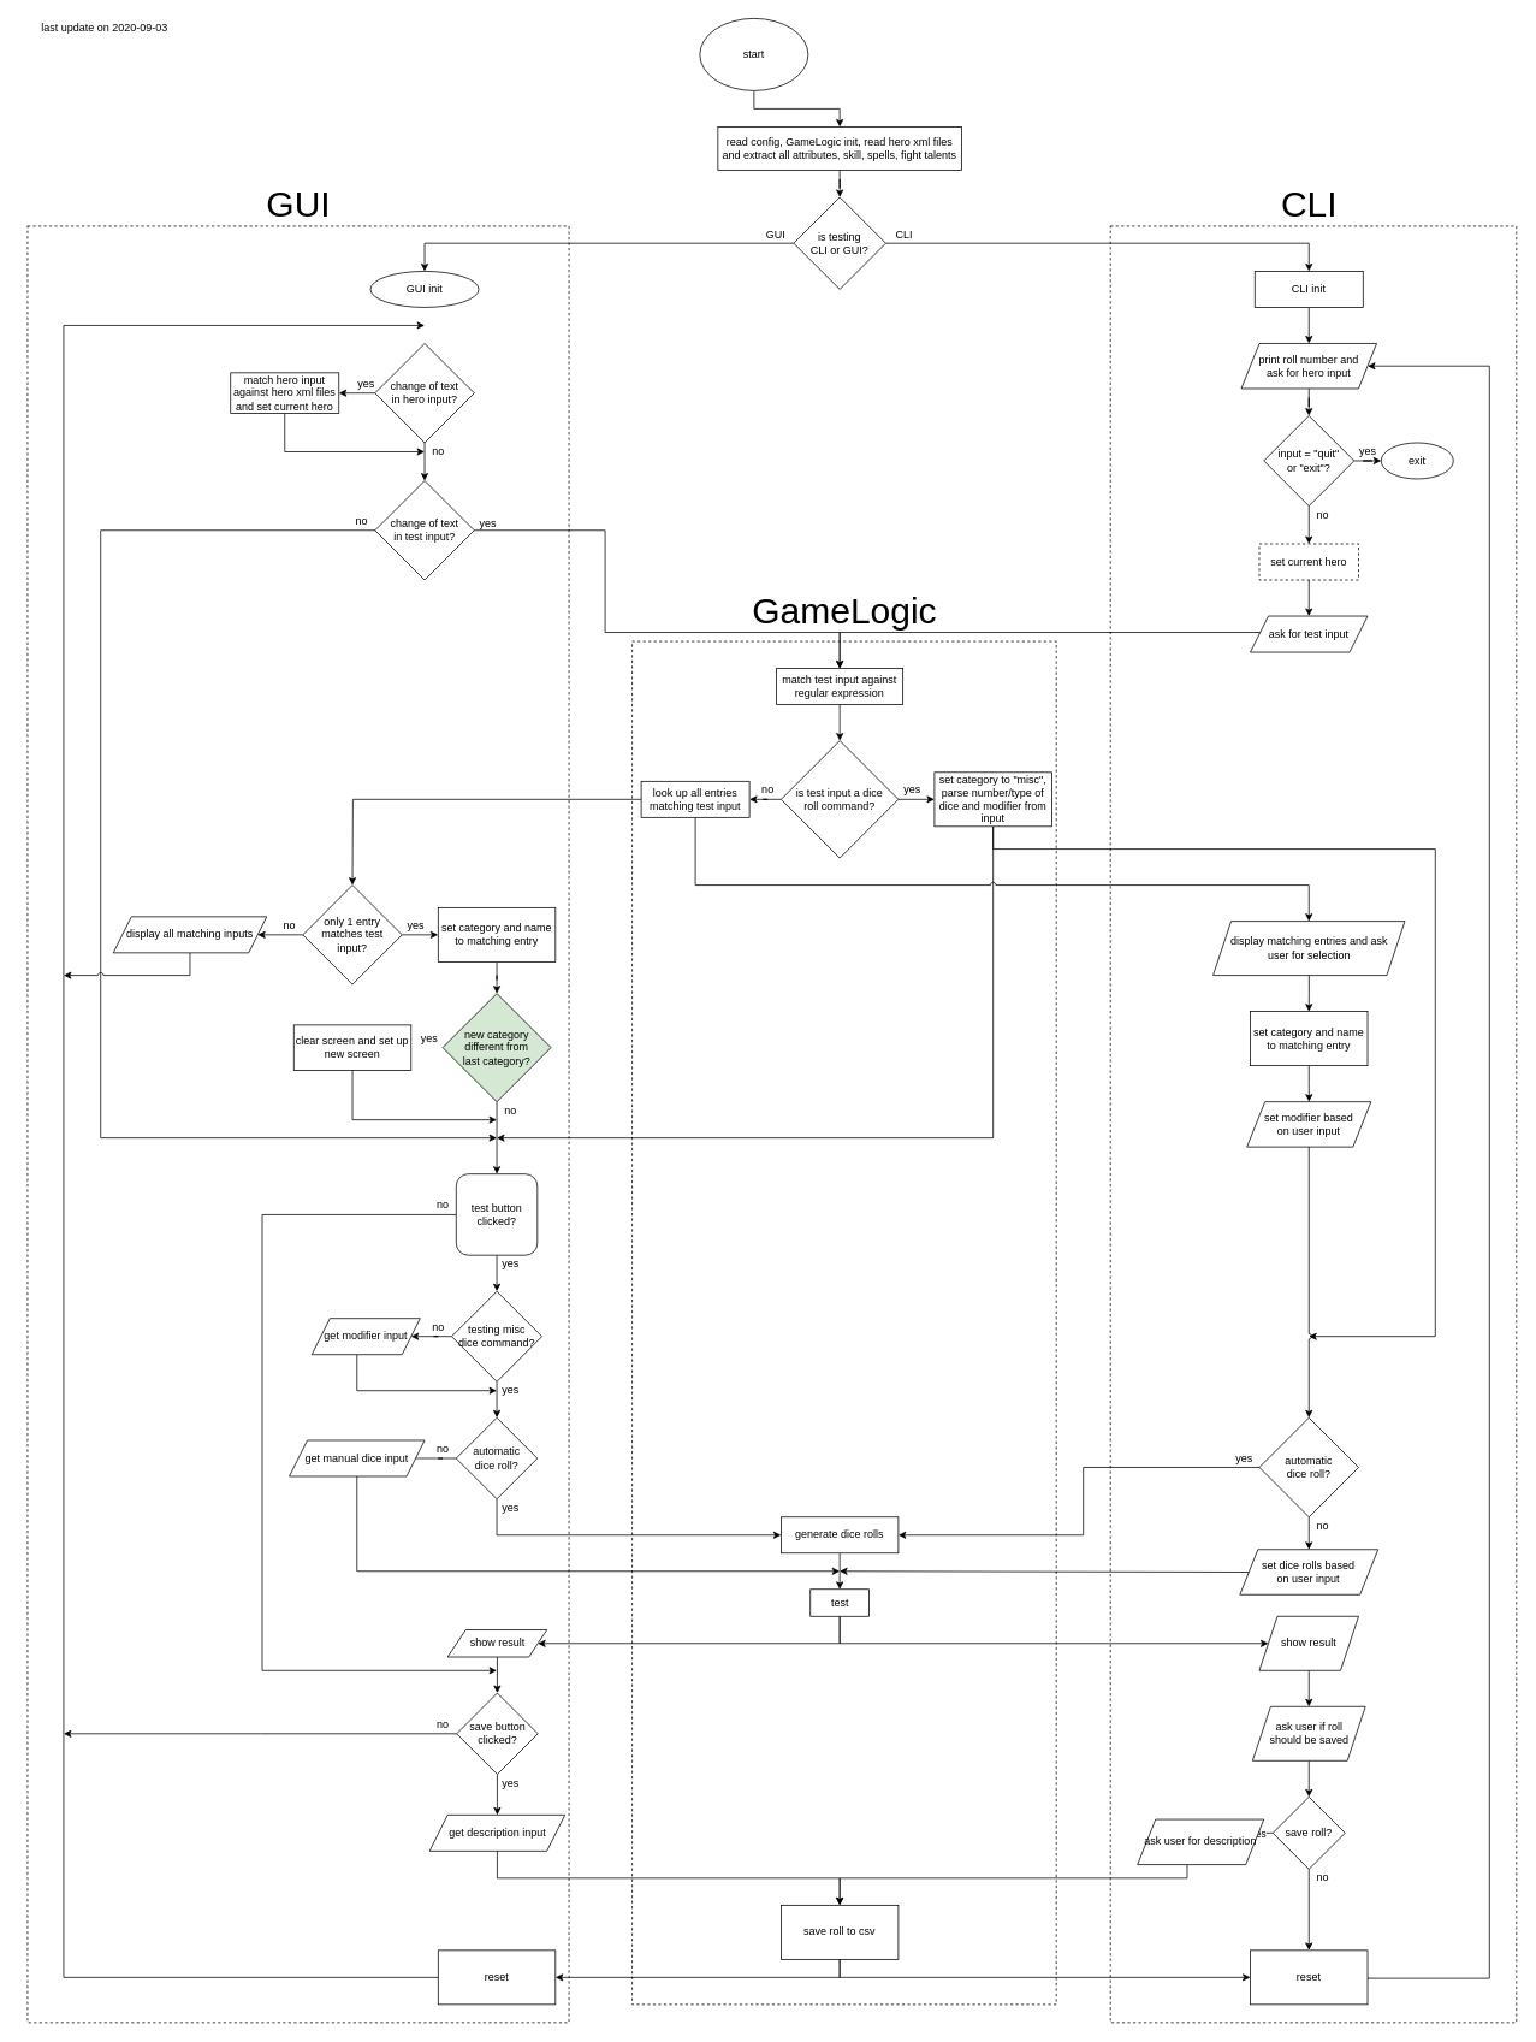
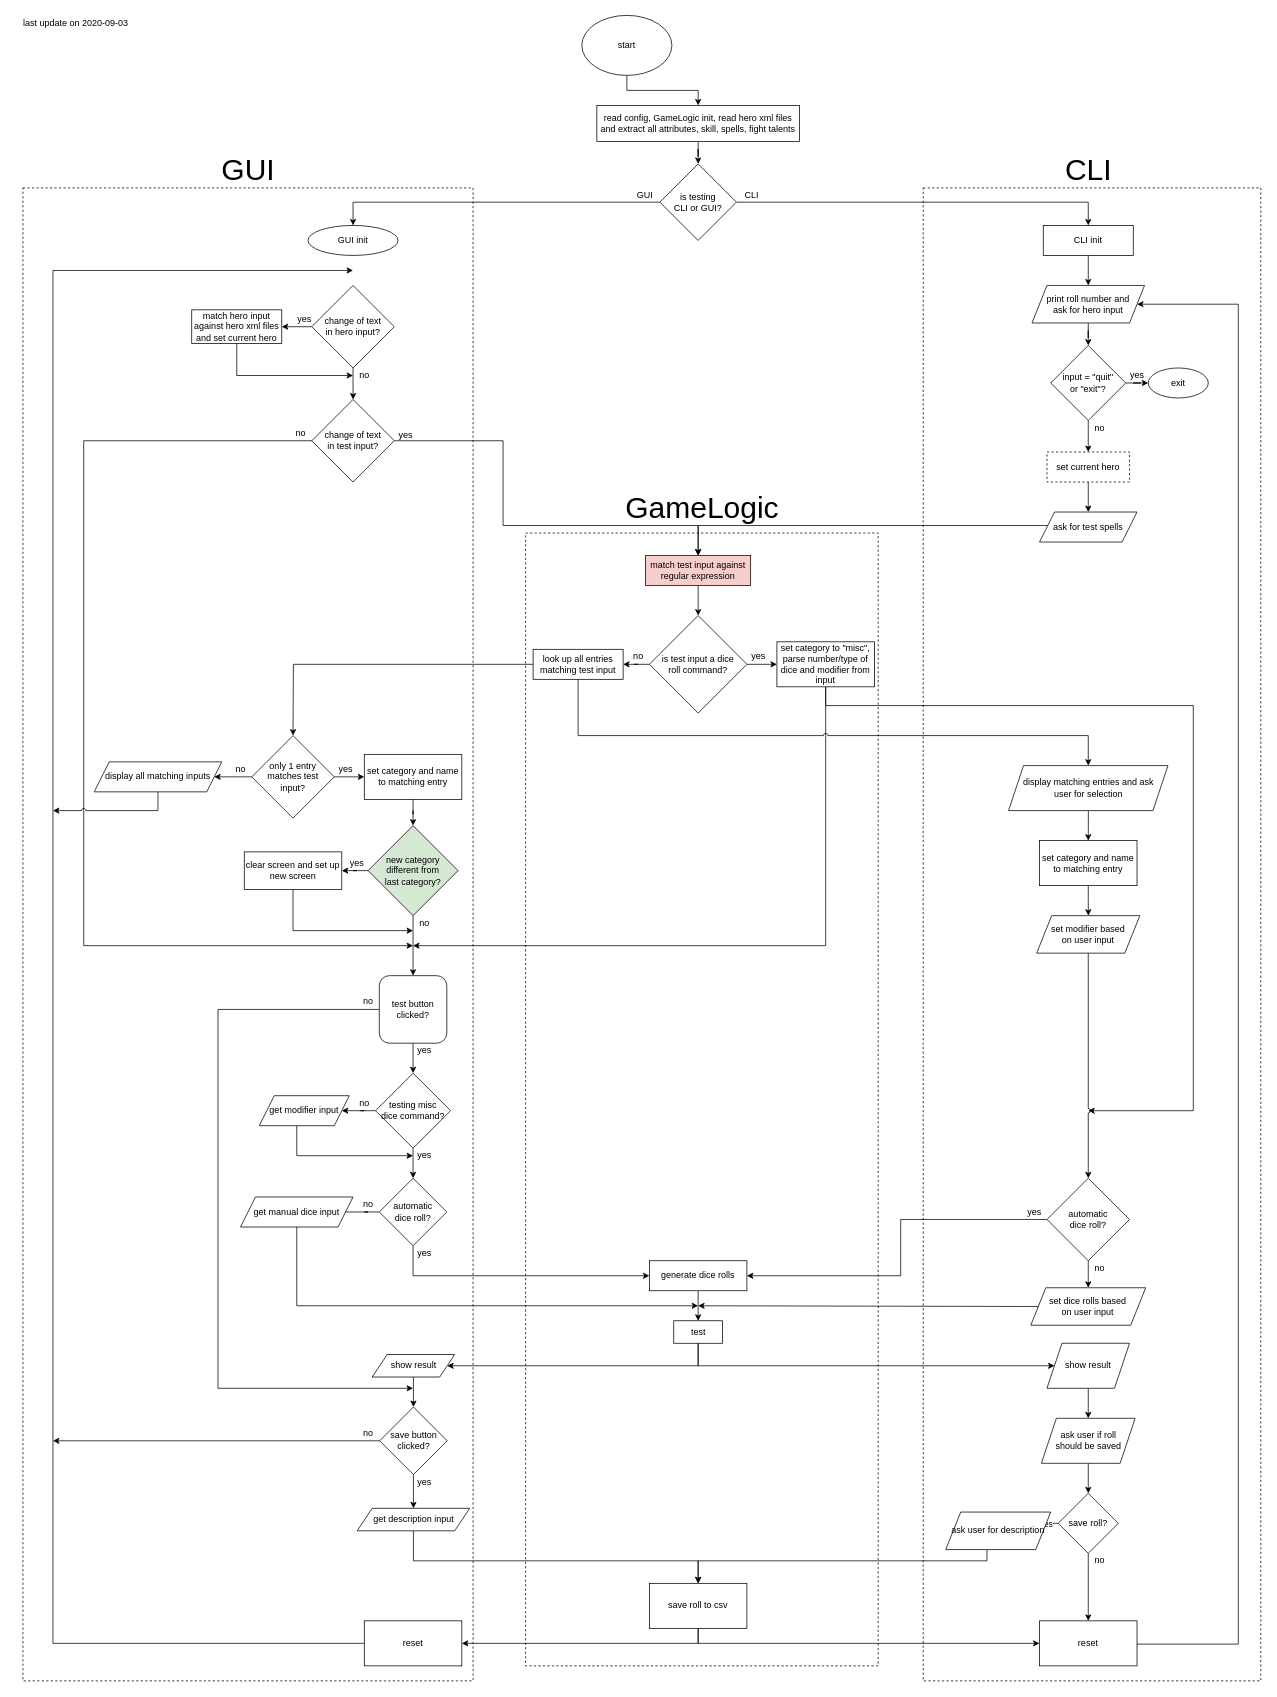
- <mxCell id="137" value="last update on 2020-09-03" style="text;html=1;align=center;verticalAlign=middle;resizable=0;points=[];autosize=1;" vertex="1" parent="1"><mxGeometry x="35" y="20" width="160" height="20" as="geometry" /></mxCell>
+ <mxCell id="137" value="last update on 2020-09-03" style="text;html=1;align=center;verticalAlign=middle;resizable=0;points=[];autosize=1;" vertex="1" parent="1"><mxGeometry x="20" y="20" width="160" height="20" as="geometry" /></mxCell>
- <mxCell id="24" value="ask for test input" style="shape=parallelogram;perimeter=parallelogramPerimeter;whiteSpace=wrap;html=1;fixedSize=1;" parent="1" vertex="1"><mxGeometry x="1385" y="682" width="130" height="40" as="geometry" /></mxCell>
+ <mxCell id="24" value="ask for test spells" style="shape=parallelogram;perimeter=parallelogramPerimeter;whiteSpace=wrap;html=1;fixedSize=1;" parent="1" vertex="1"><mxGeometry x="1385" y="682" width="130" height="40" as="geometry" /></mxCell>
- <mxCell id="26" value="match test input against regular expression" style="rounded=0;whiteSpace=wrap;html=1;" parent="1" vertex="1"><mxGeometry x="860" y="740" width="140" height="40" as="geometry" /></mxCell>
+ <mxCell id="26" value="match test input against regular expression" style="rounded=0;whiteSpace=wrap;html=1;fillColor=#f8cecc;" parent="1" vertex="1"><mxGeometry x="860" y="740" width="140" height="40" as="geometry" /></mxCell>
+ <mxCell id="81" style="edgeStyle=orthogonalEdgeStyle;rounded=0;orthogonalLoop=1;jettySize=auto;html=1;entryX=1;entryY=0.5;entryDx=0;entryDy=0;" parent="1" source="83" target="85" edge="1"><mxGeometry relative="1" as="geometry"><Array as="points" /></mxGeometry></mxCell>
- <mxCell id="99" value="get description input" style="shape=parallelogram;perimeter=parallelogramPerimeter;whiteSpace=wrap;html=1;fixedSize=1;" parent="1" vertex="1"><mxGeometry x="475.5" y="2010" width="150" height="40" as="geometry" /></mxCell>
+ <mxCell id="99" value="get description input" style="shape=parallelogram;perimeter=parallelogramPerimeter;whiteSpace=wrap;html=1;fixedSize=1;" parent="1" vertex="1"><mxGeometry x="475.5" y="2010" width="150" height="30" as="geometry" /></mxCell>
